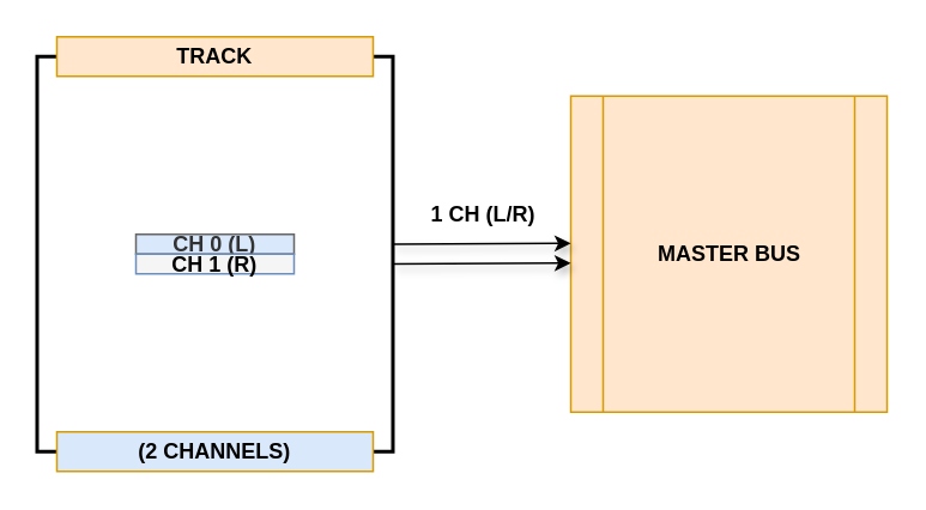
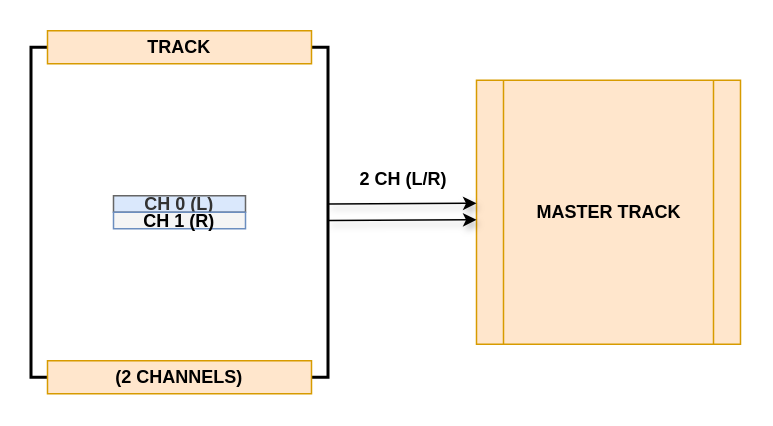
- <mxCell id="9" value="&lt;b&gt;1 CH (L/R)&lt;/b&gt;" style="text;html=1;align=center;verticalAlign=middle;resizable=0;points=[];autosize=1;fontColor=#000000;" vertex="1" parent="1"><mxGeometry x="229" y="108" width="77" height="22" as="geometry" /></mxCell>
+ <mxCell id="9" value="&lt;b&gt;2 CH (L/R)&lt;/b&gt;" style="text;html=1;align=center;verticalAlign=middle;resizable=0;points=[];autosize=1;fontColor=#000000;" vertex="1" parent="1"><mxGeometry x="229" y="108" width="77" height="22" as="geometry" /></mxCell>
- <mxCell id="2" value="&lt;b&gt;MASTER BUS&lt;/b&gt;" style="shape=process;whiteSpace=wrap;html=1;backgroundOutline=1;fillColor=#ffe6cc;strokeColor=#d79b00;" parent="1" vertex="1"><mxGeometry x="317" y="53" width="176" height="176" as="geometry" /></mxCell>
+ <mxCell id="2" value="&lt;b&gt;MASTER TRACK&lt;/b&gt;" style="shape=process;whiteSpace=wrap;html=1;backgroundOutline=1;fillColor=#ffe6cc;strokeColor=#d79b00;" parent="1" vertex="1"><mxGeometry x="317" y="53" width="176" height="176" as="geometry" /></mxCell>
- <mxCell id="8" value="&lt;b&gt;(2 CHANNELS)&lt;/b&gt;" style="rounded=0;whiteSpace=wrap;html=1;labelBackgroundColor=none;fillColor=#dae8fc;strokeColor=#d79b00;" parent="1" vertex="1"><mxGeometry x="31" y="240" width="176" height="22" as="geometry" /></mxCell>
+ <mxCell id="8" value="&lt;b&gt;(2 CHANNELS)&lt;/b&gt;" style="rounded=0;whiteSpace=wrap;html=1;labelBackgroundColor=none;fillColor=#ffe6cc;strokeColor=#d79b00;" parent="1" vertex="1"><mxGeometry x="31" y="240" width="176" height="22" as="geometry" /></mxCell>
